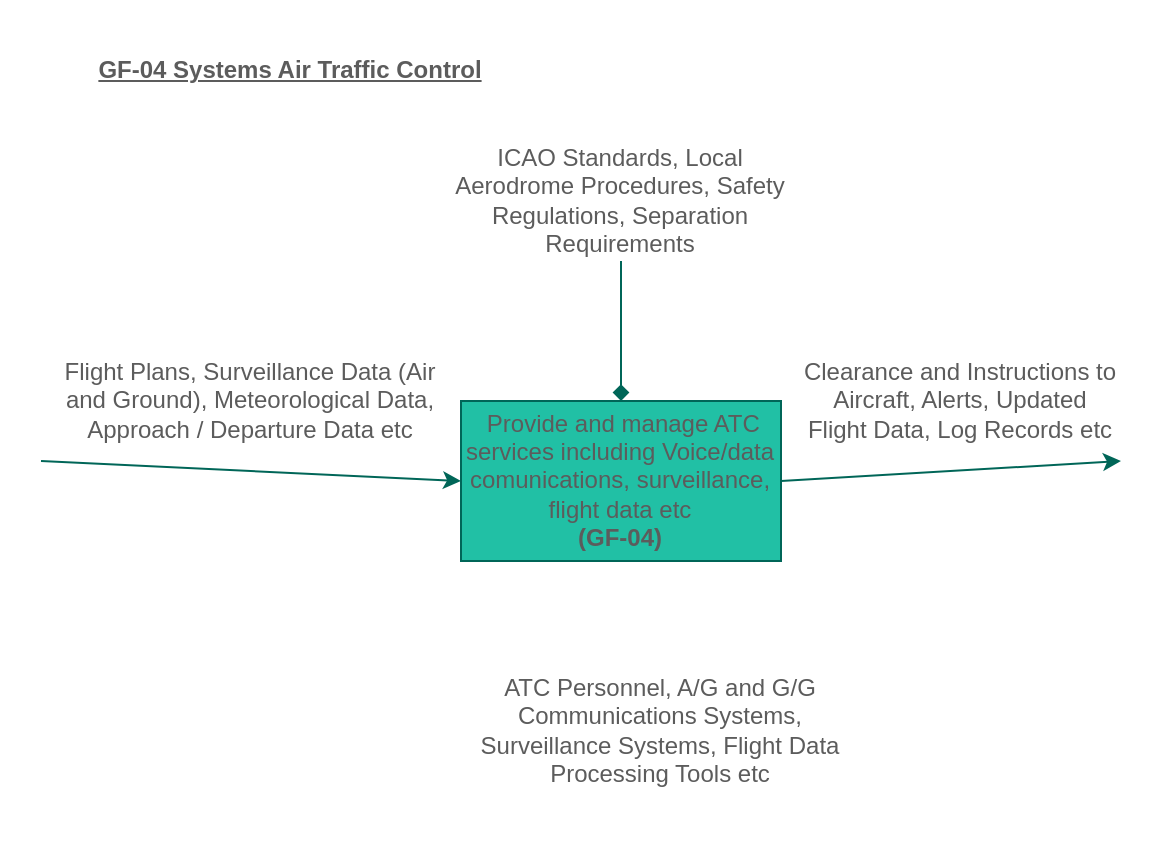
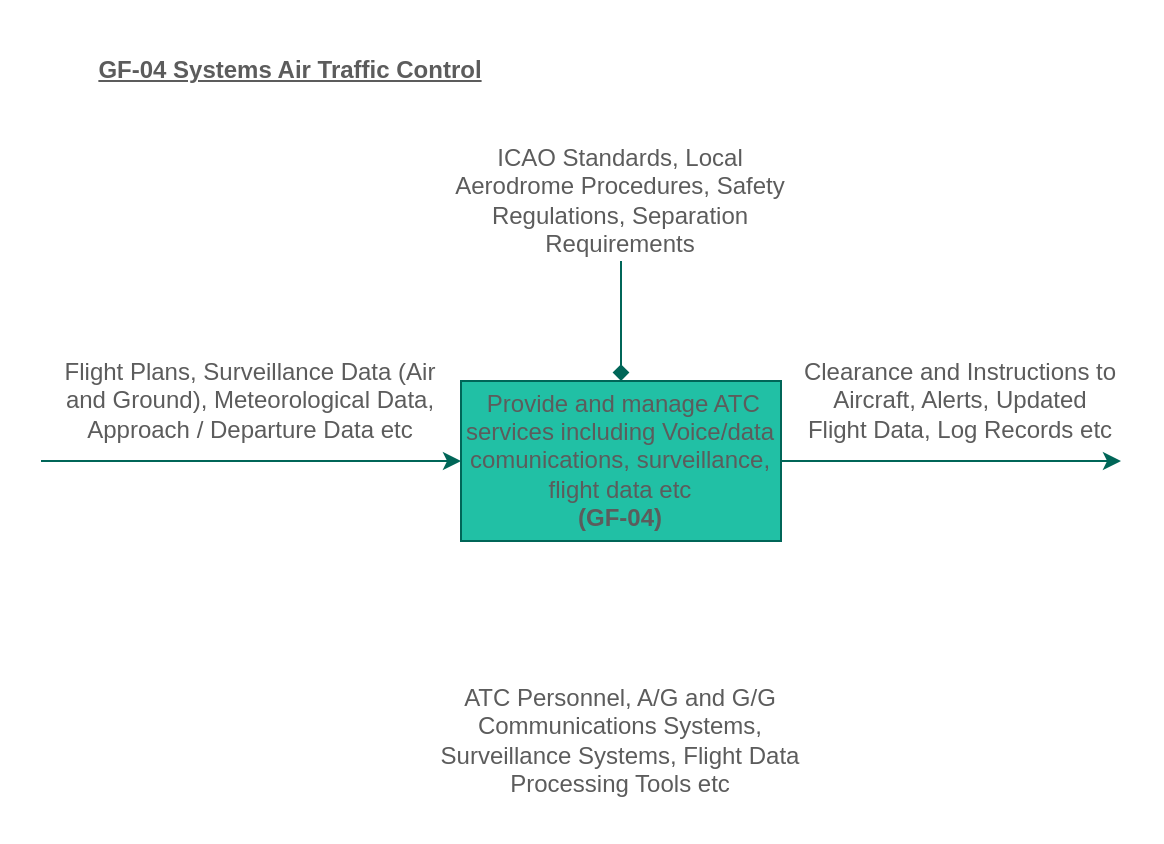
- <mxCell id="4" value="&amp;nbsp;Provide and manage ATC services including Voice/data comunications, surveillance, flight data etc&lt;div&gt;&lt;b&gt;(GF-04)&lt;/b&gt;&lt;/div&gt;" style="rounded=0;whiteSpace=wrap;html=1;labelBackgroundColor=none;fillColor=#21C0A5;strokeColor=#006658;fontColor=#5C5C5C;" vertex="1" parent="3"><mxGeometry x="100" y="90" width="160" height="80" as="geometry" /></mxCell>
+ <mxCell id="4" value="&amp;nbsp;Provide and manage ATC services including Voice/data comunications, surveillance, flight data etc&lt;div&gt;&lt;b&gt;(GF-04)&lt;/b&gt;&lt;/div&gt;" style="rounded=0;whiteSpace=wrap;html=1;labelBackgroundColor=none;fillColor=#21C0A5;strokeColor=#006658;fontColor=#5C5C5C;" vertex="1" parent="3"><mxGeometry x="100" y="80" width="160" height="80" as="geometry" /></mxCell>
- <mxCell id="5" value="ATC Personnel, A/G and G/G Communications Systems, Surveillance Systems, Flight Data Processing Tools etc" style="text;html=1;align=center;verticalAlign=middle;whiteSpace=wrap;rounded=0;labelBackgroundColor=none;fontColor=#5C5C5C;" vertex="1" parent="3"><mxGeometry x="100" y="225" width="200" height="60" as="geometry" /></mxCell>
+ <mxCell id="5" value="ATC Personnel, A/G and G/G Communications Systems, Surveillance Systems, Flight Data Processing Tools etc" style="text;html=1;align=center;verticalAlign=middle;whiteSpace=wrap;rounded=0;labelBackgroundColor=none;fontColor=#5C5C5C;" vertex="1" parent="3"><mxGeometry x="80" y="230" width="200" height="60" as="geometry" /></mxCell>
